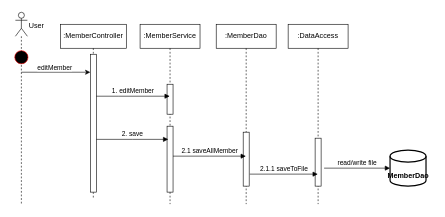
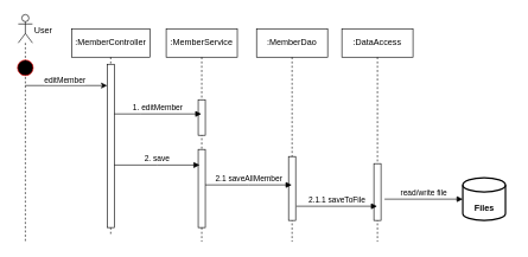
- <mxCell id="22" value="MemberDao" style="text;align=center;fontStyle=1;verticalAlign=middle;spacingLeft=3;spacingRight=3;strokeColor=none;rotatable=0;points=[[0,0.5],[1,0.5]];portConstraint=eastwest;html=1;" vertex="1" parent="1"><mxGeometry x="640" y="280" width="80" height="26" as="geometry" /></mxCell>
+ <mxCell id="22" value="Files" style="text;align=center;fontStyle=1;verticalAlign=middle;spacingLeft=3;spacingRight=3;strokeColor=none;rotatable=0;points=[[0,0.5],[1,0.5]];portConstraint=eastwest;html=1;" vertex="1" parent="1"><mxGeometry x="640" y="280" width="80" height="26" as="geometry" /></mxCell>
